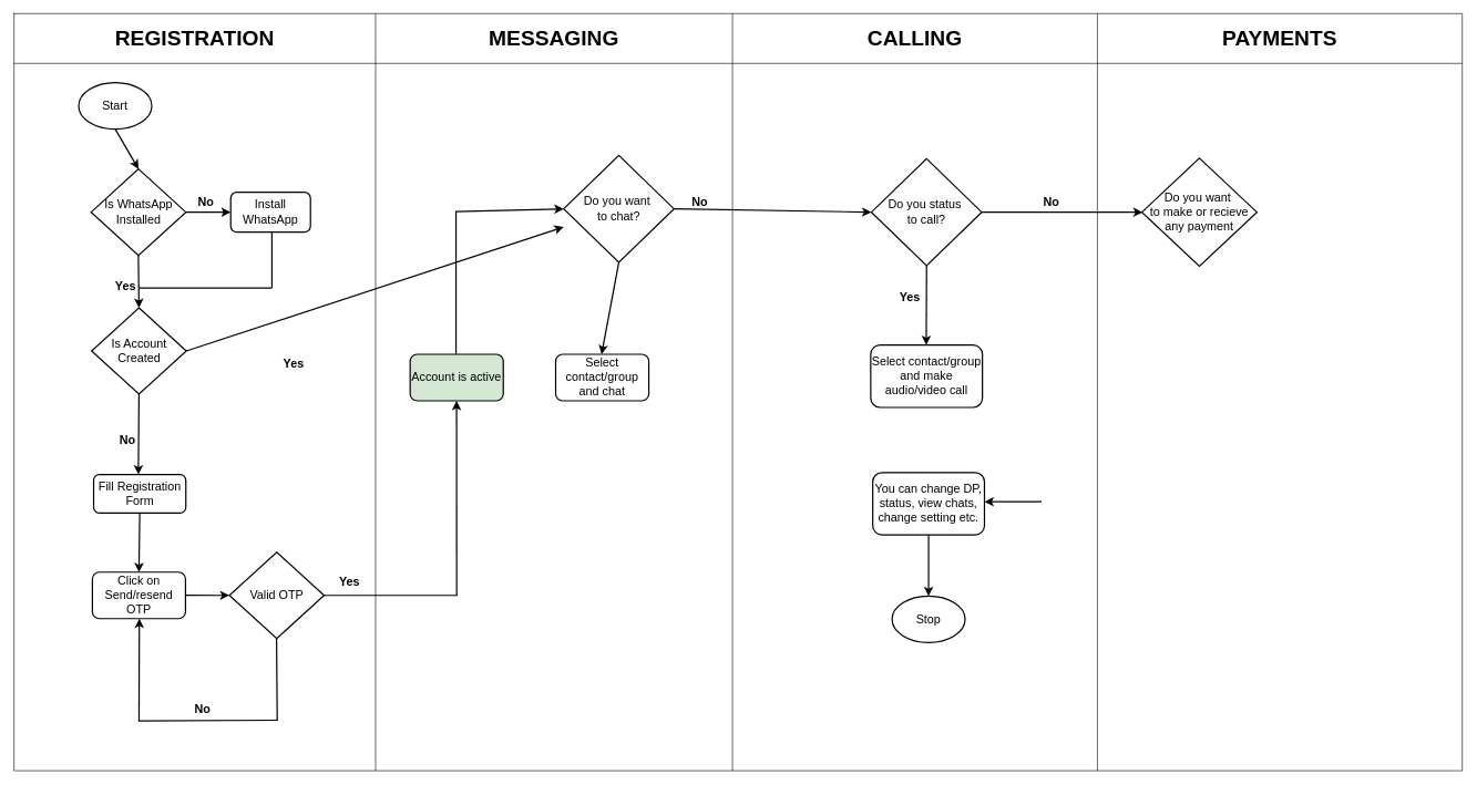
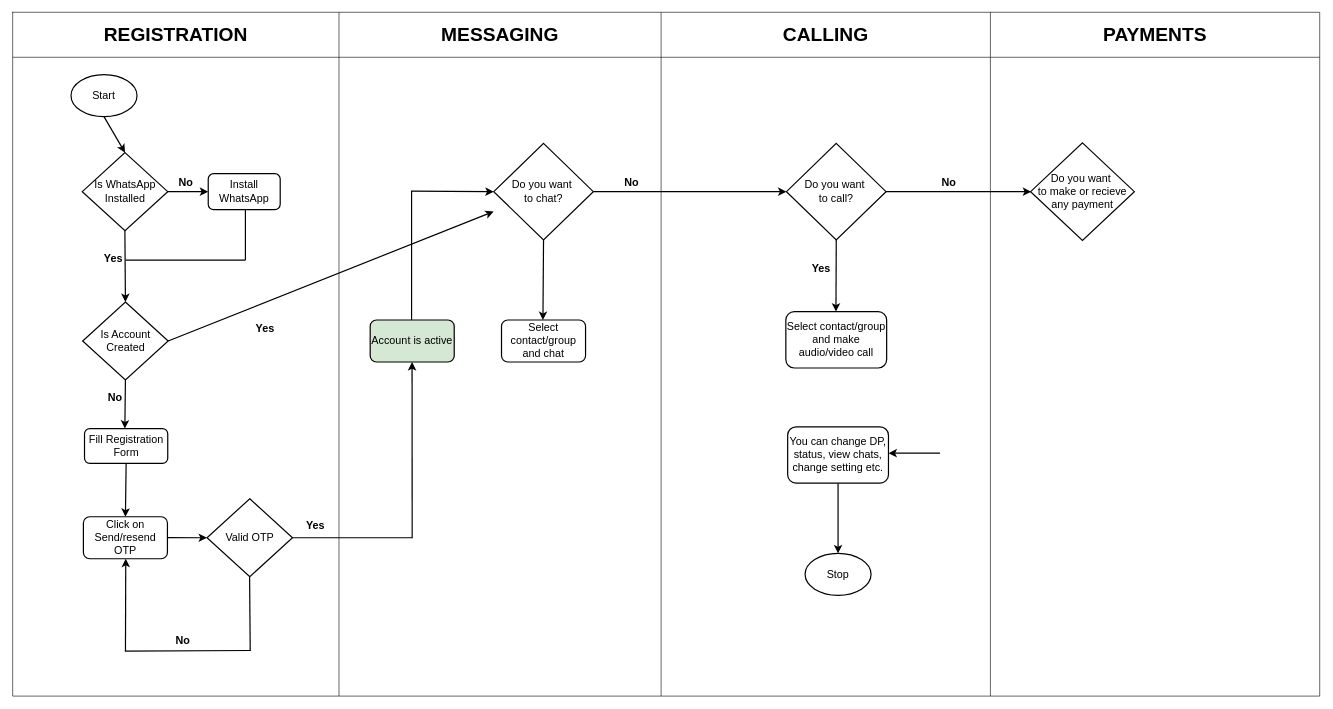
- <mxCell id="40" value="&lt;span style=&quot;font-size: 18px;&quot;&gt;Do you want&amp;nbsp;&lt;/span&gt;&lt;div&gt;&lt;span style=&quot;font-size: 18px;&quot;&gt;to chat?&lt;/span&gt;&lt;/div&gt;" style="strokeWidth=2;html=1;shape=mxgraph.flowchart.decision;whiteSpace=wrap;" parent="1" vertex="1"><mxGeometry x="847" y="233.5" width="166" height="161" as="geometry" /></mxCell>
+ <mxCell id="40" value="&lt;span style=&quot;font-size: 18px;&quot;&gt;Do you want&amp;nbsp;&lt;/span&gt;&lt;div&gt;&lt;span style=&quot;font-size: 18px;&quot;&gt;to chat?&lt;/span&gt;&lt;/div&gt;" style="strokeWidth=2;html=1;shape=mxgraph.flowchart.decision;whiteSpace=wrap;" parent="1" vertex="1"><mxGeometry x="822" y="238.5" width="166" height="161" as="geometry" /></mxCell>
- <mxCell id="44" value="&lt;span style=&quot;font-size: 18px;&quot;&gt;Do you status&amp;nbsp;&lt;/span&gt;&lt;div&gt;&lt;span style=&quot;font-size: 18px;&quot;&gt;to call?&lt;/span&gt;&lt;/div&gt;" style="strokeWidth=2;html=1;shape=mxgraph.flowchart.decision;whiteSpace=wrap;" parent="1" vertex="1"><mxGeometry x="1310" y="238.5" width="166" height="161" as="geometry" /></mxCell>
+ <mxCell id="44" value="&lt;span style=&quot;font-size: 18px;&quot;&gt;Do you want&amp;nbsp;&lt;/span&gt;&lt;div&gt;&lt;span style=&quot;font-size: 18px;&quot;&gt;to call?&lt;/span&gt;&lt;/div&gt;" style="strokeWidth=2;html=1;shape=mxgraph.flowchart.decision;whiteSpace=wrap;" parent="1" vertex="1"><mxGeometry x="1310" y="238.5" width="166" height="161" as="geometry" /></mxCell>
- <mxCell id="21" value="&lt;font style=&quot;font-size: 18px;&quot;&gt;Is Account&lt;/font&gt;&lt;div&gt;&lt;span style=&quot;font-size: 18px;&quot;&gt;Created&lt;/span&gt;&lt;/div&gt;" style="strokeWidth=2;html=1;shape=mxgraph.flowchart.decision;whiteSpace=wrap;" parent="1" vertex="1"><mxGeometry x="136.69" y="463" width="142.5" height="130" as="geometry" /></mxCell>
+ <mxCell id="21" value="&lt;font style=&quot;font-size: 18px;&quot;&gt;Is Account&lt;/font&gt;&lt;div&gt;&lt;span style=&quot;font-size: 18px;&quot;&gt;Created&lt;/span&gt;&lt;/div&gt;" style="strokeWidth=2;html=1;shape=mxgraph.flowchart.decision;whiteSpace=wrap;" parent="1" vertex="1"><mxGeometry x="136.69" y="503" width="142.5" height="130" as="geometry" /></mxCell>
- <mxCell id="56" value="&lt;font style=&quot;font-size: 18px;&quot;&gt;Stop&lt;/font&gt;" style="strokeWidth=2;html=1;shape=mxgraph.flowchart.start_1;whiteSpace=wrap;" parent="1" vertex="1"><mxGeometry x="1341.03" y="897" width="110" height="70" as="geometry" /></mxCell>
+ <mxCell id="56" value="&lt;font style=&quot;font-size: 18px;&quot;&gt;Stop&lt;/font&gt;" style="strokeWidth=2;html=1;shape=mxgraph.flowchart.start_1;whiteSpace=wrap;" parent="1" vertex="1"><mxGeometry x="1341.03" y="922" width="110" height="70" as="geometry" /></mxCell>
